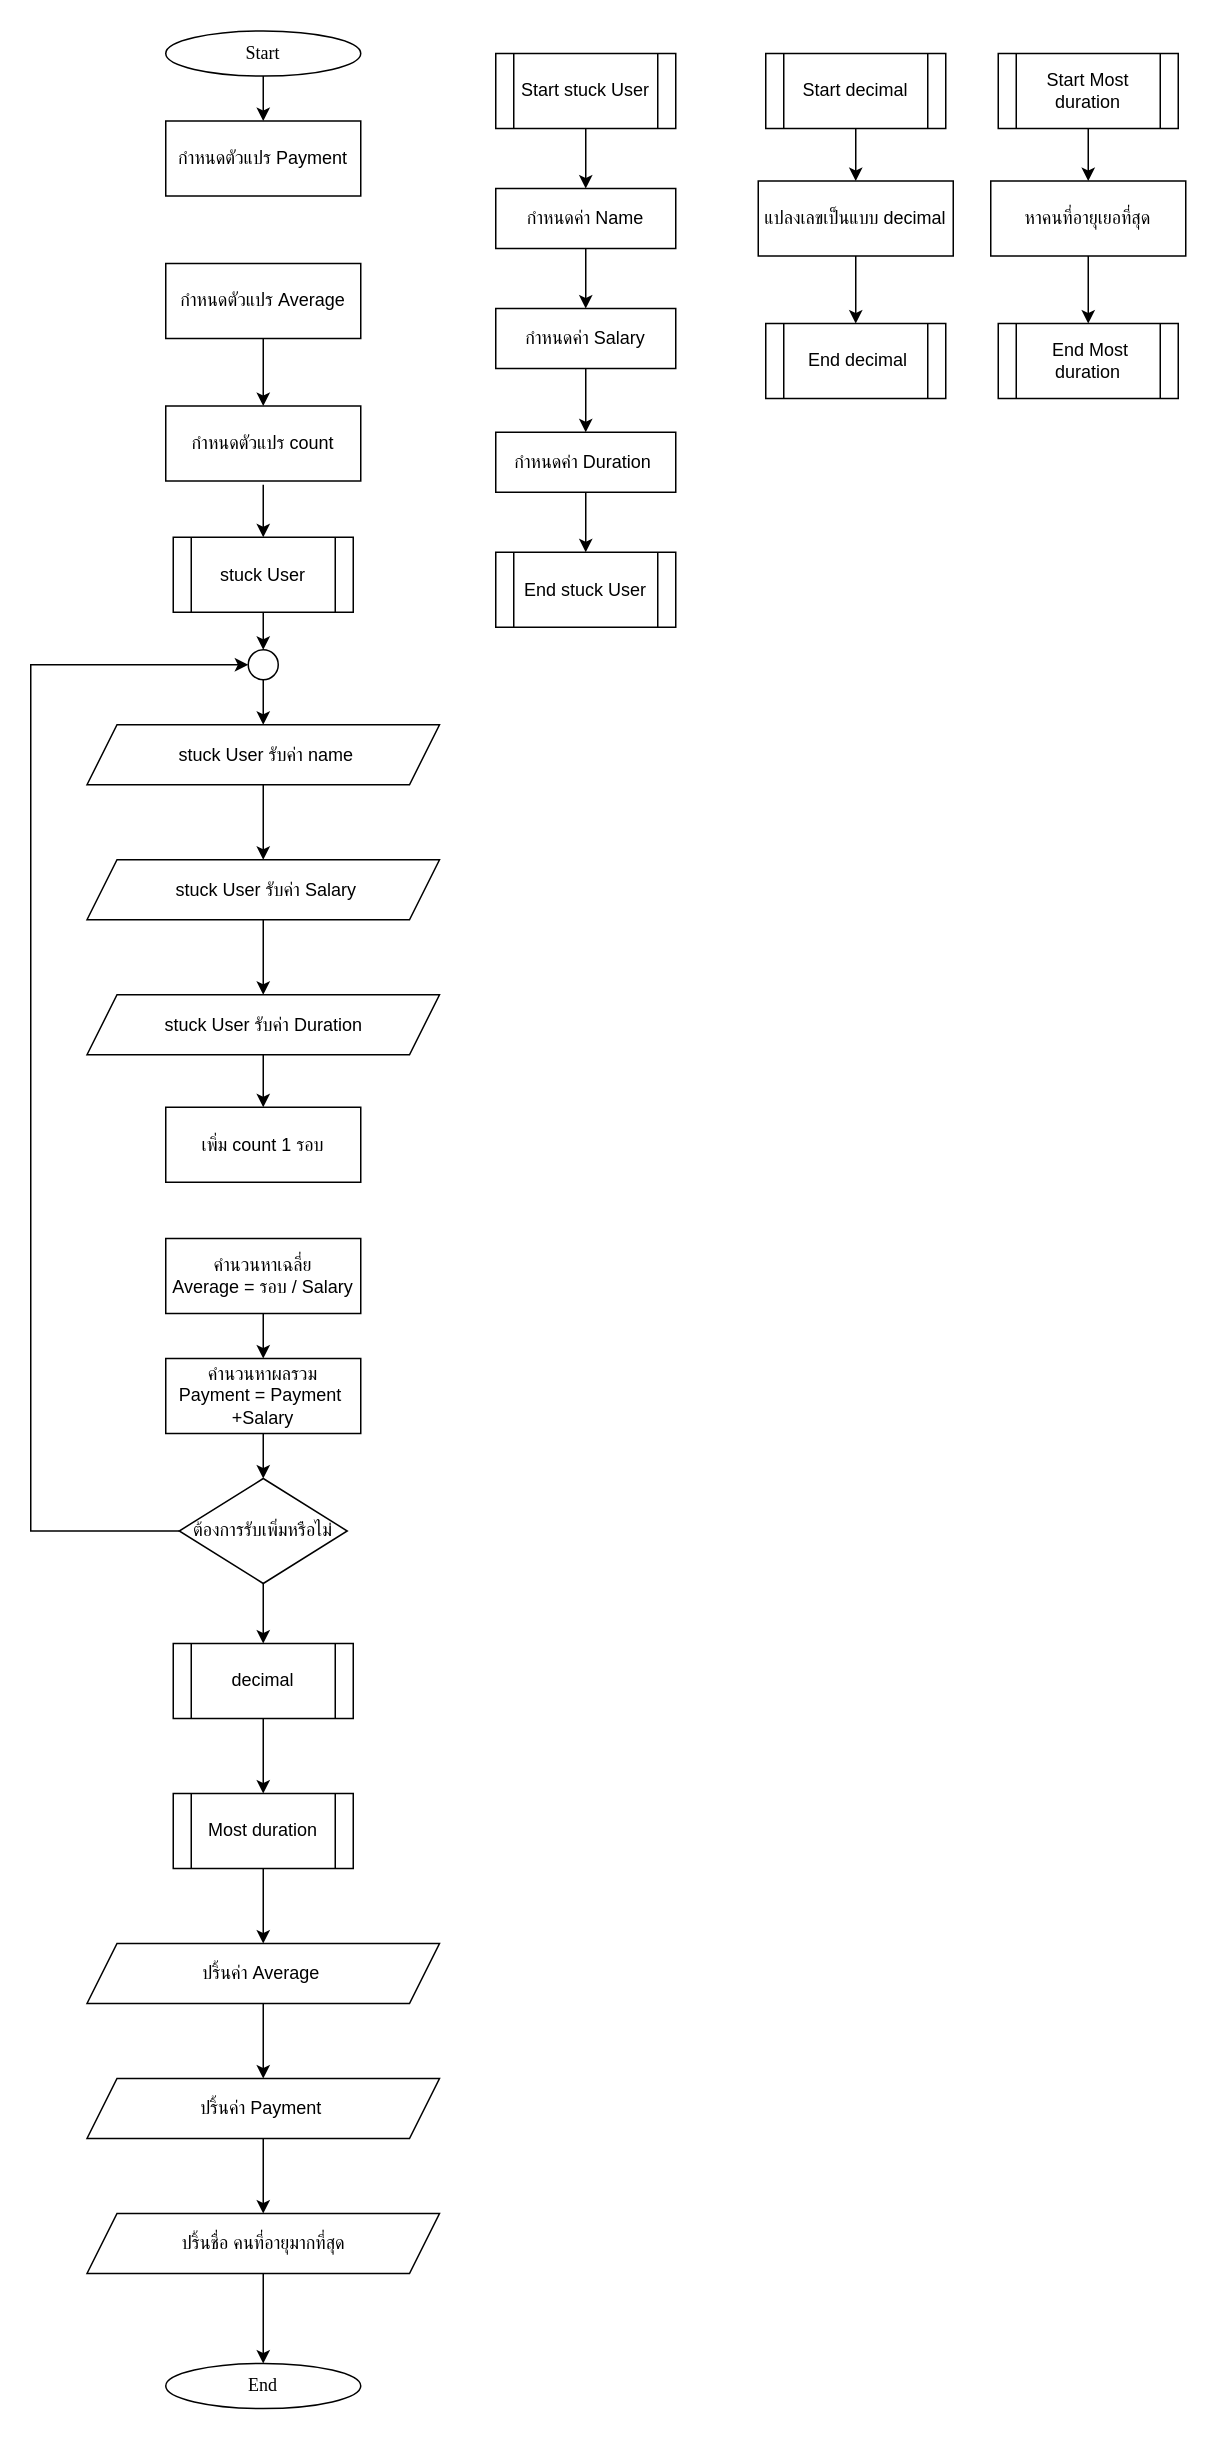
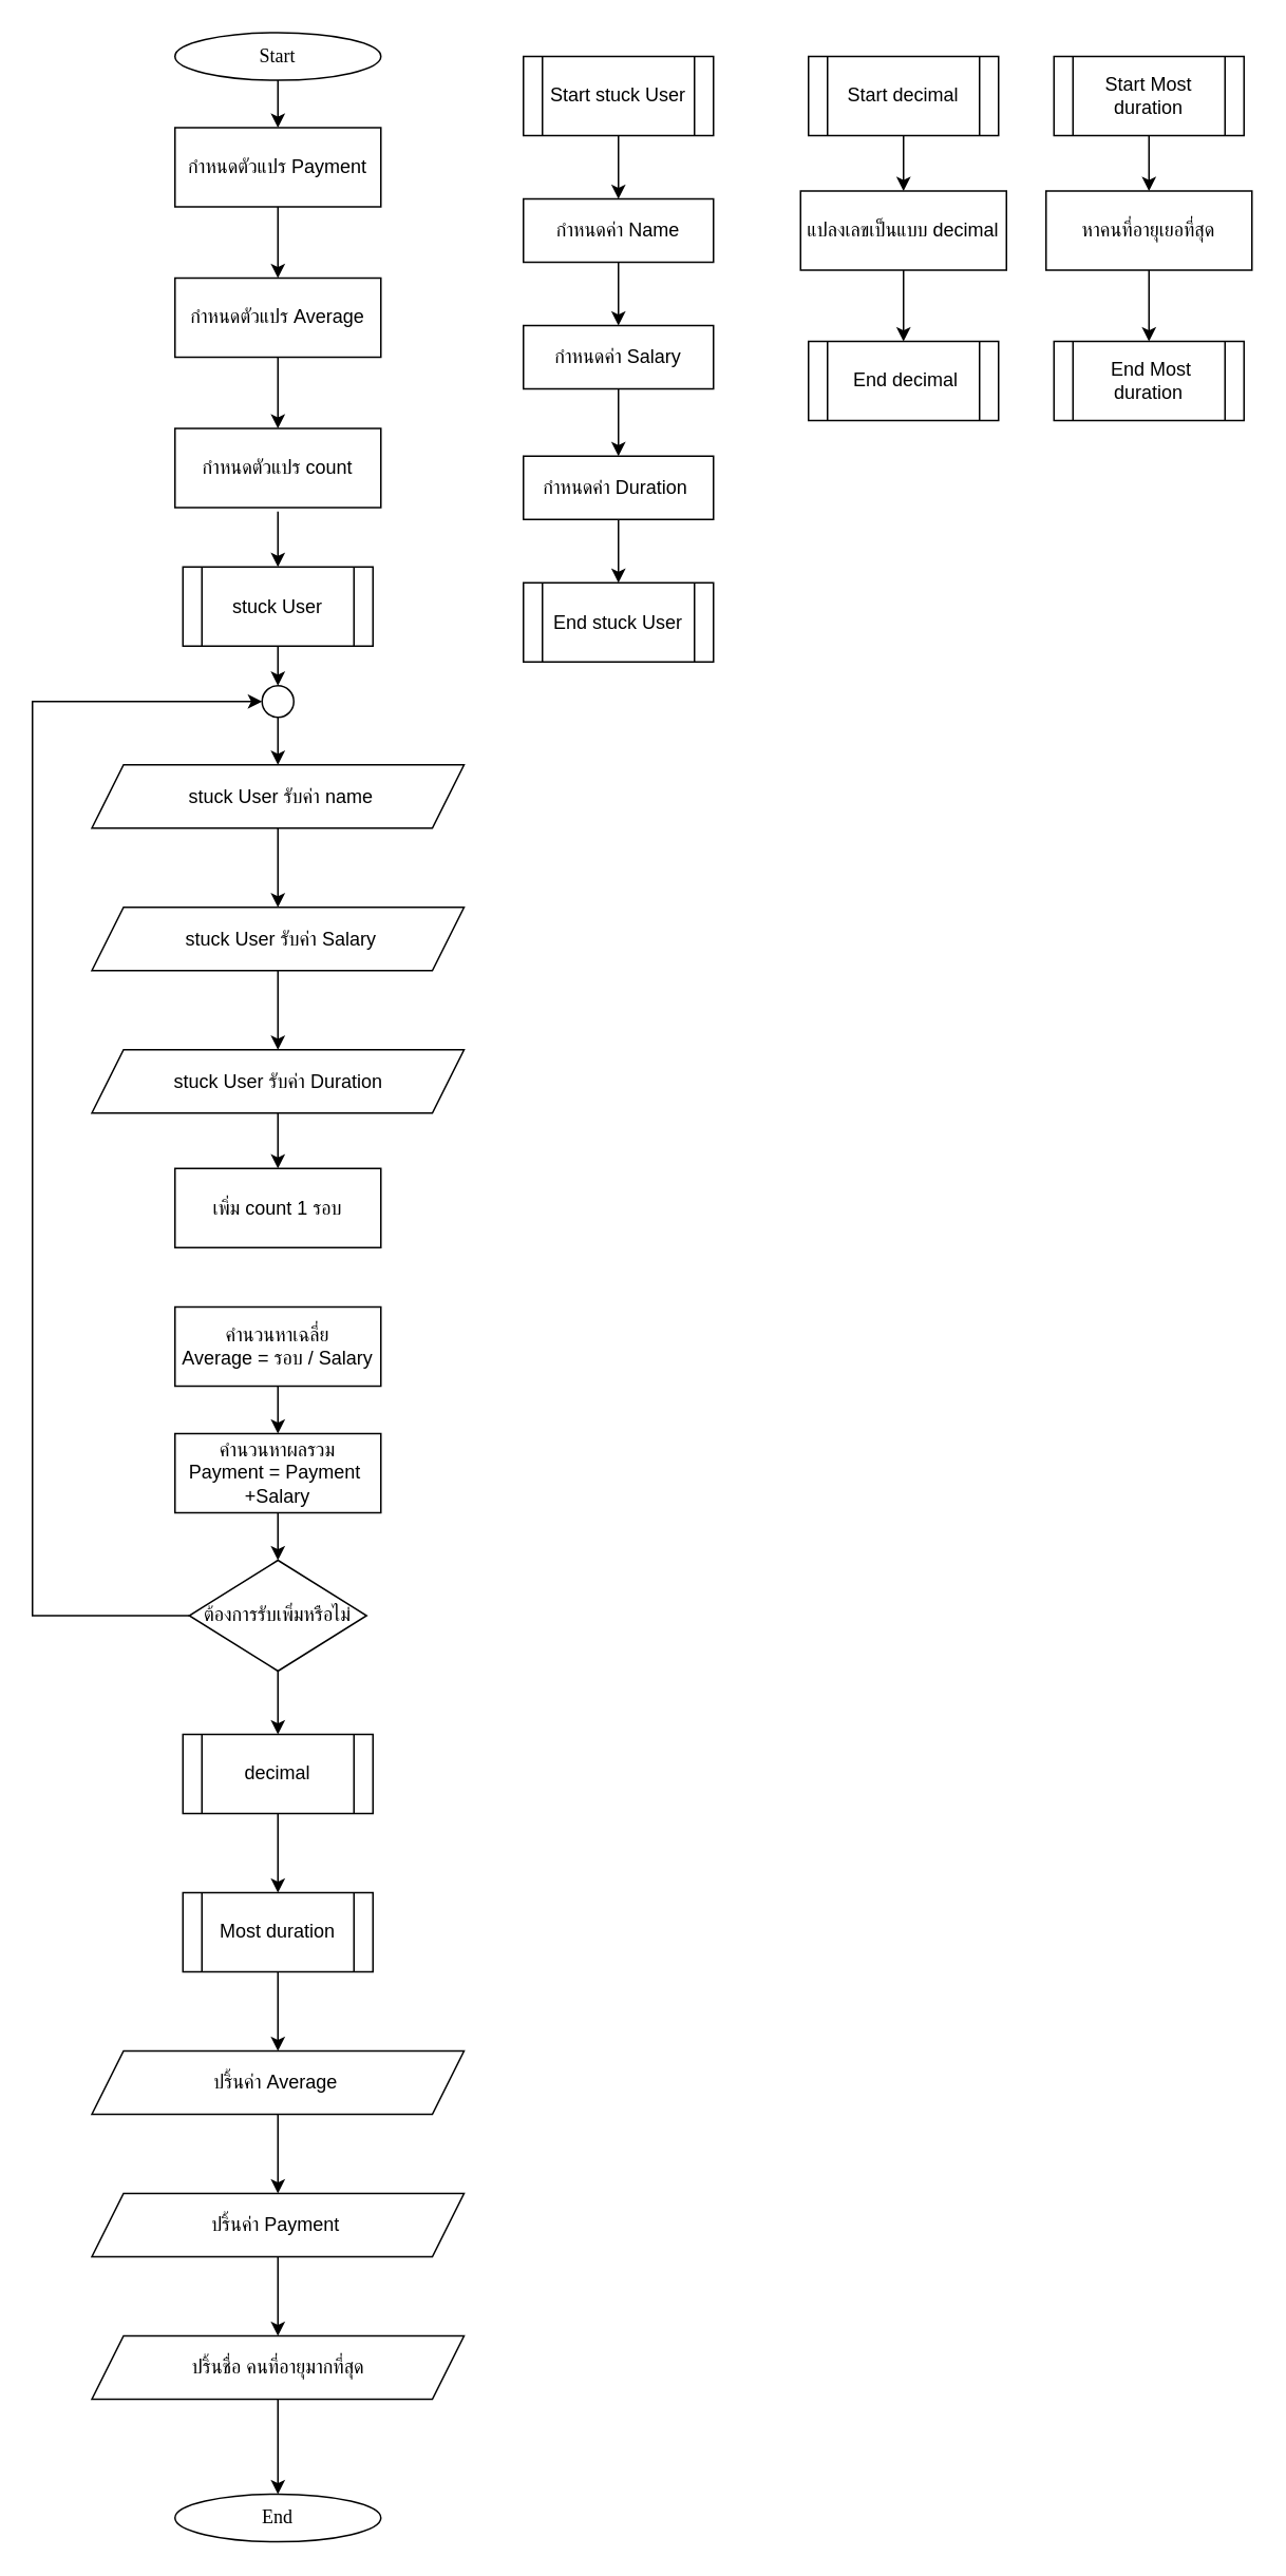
+ <mxCell id="38" value="" style="edgeStyle=orthogonalEdgeStyle;rounded=0;orthogonalLoop=1;jettySize=auto;html=1;" edge="1" parent="1" source="39" target="35"><mxGeometry relative="1" as="geometry" /></mxCell>
